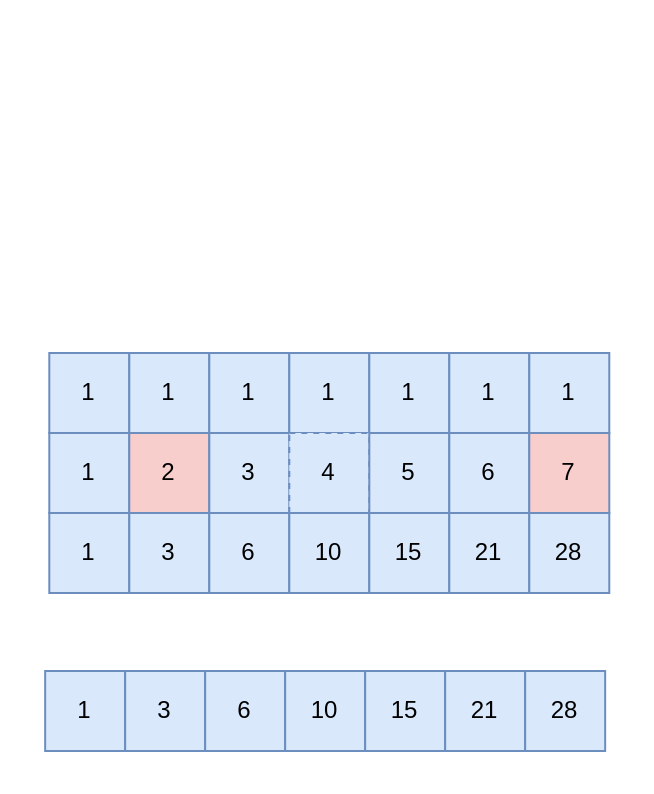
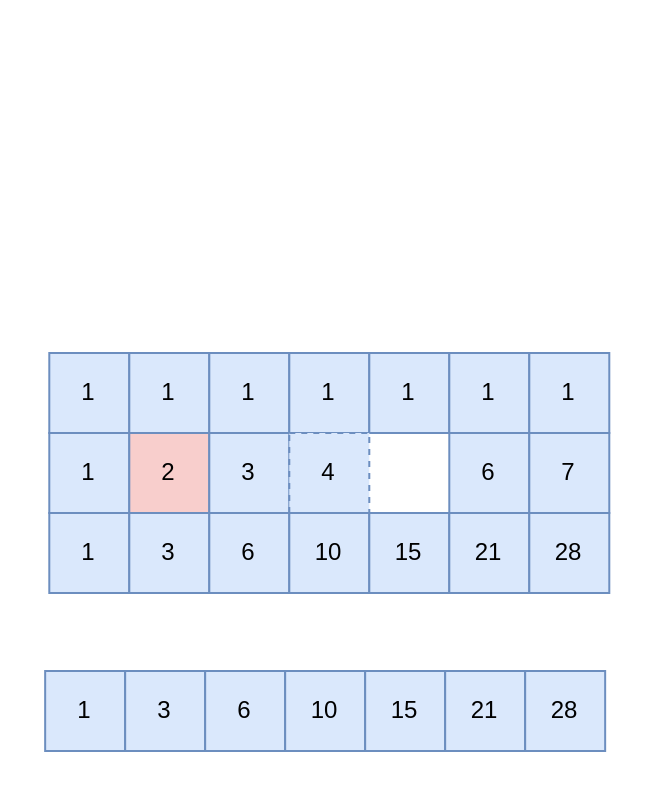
- <mxCell id="14" value="5" style="whiteSpace=wrap;html=1;aspect=fixed;fillColor=#dae8fc;strokeColor=#6c8ebf;" vertex="1" parent="1"><mxGeometry x="184.15" y="216" width="40" height="40" as="geometry" /></mxCell>
- <mxCell id="16" value="7" style="whiteSpace=wrap;html=1;aspect=fixed;fillColor=#f8cecc;strokeColor=#6c8ebf;" vertex="1" parent="1"><mxGeometry x="264.15" y="216" width="40" height="40" as="geometry" /></mxCell>
+ <mxCell id="16" value="7" style="whiteSpace=wrap;html=1;aspect=fixed;fillColor=#dae8fc;strokeColor=#6c8ebf;" vertex="1" parent="1"><mxGeometry x="264.15" y="216" width="40" height="40" as="geometry" /></mxCell>
